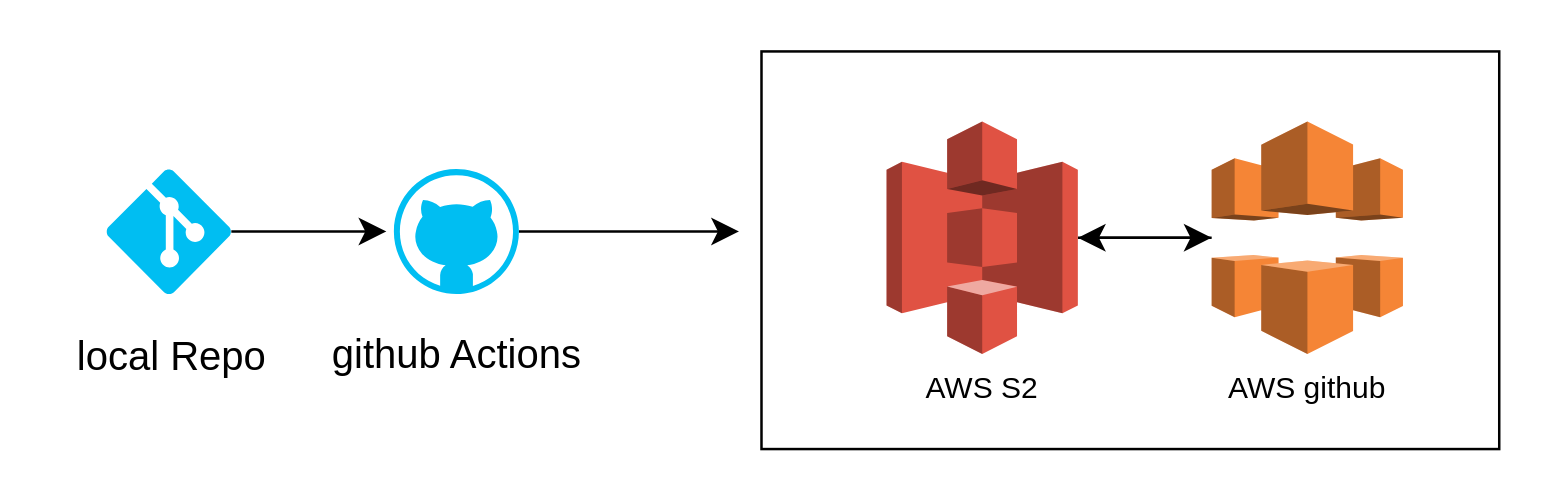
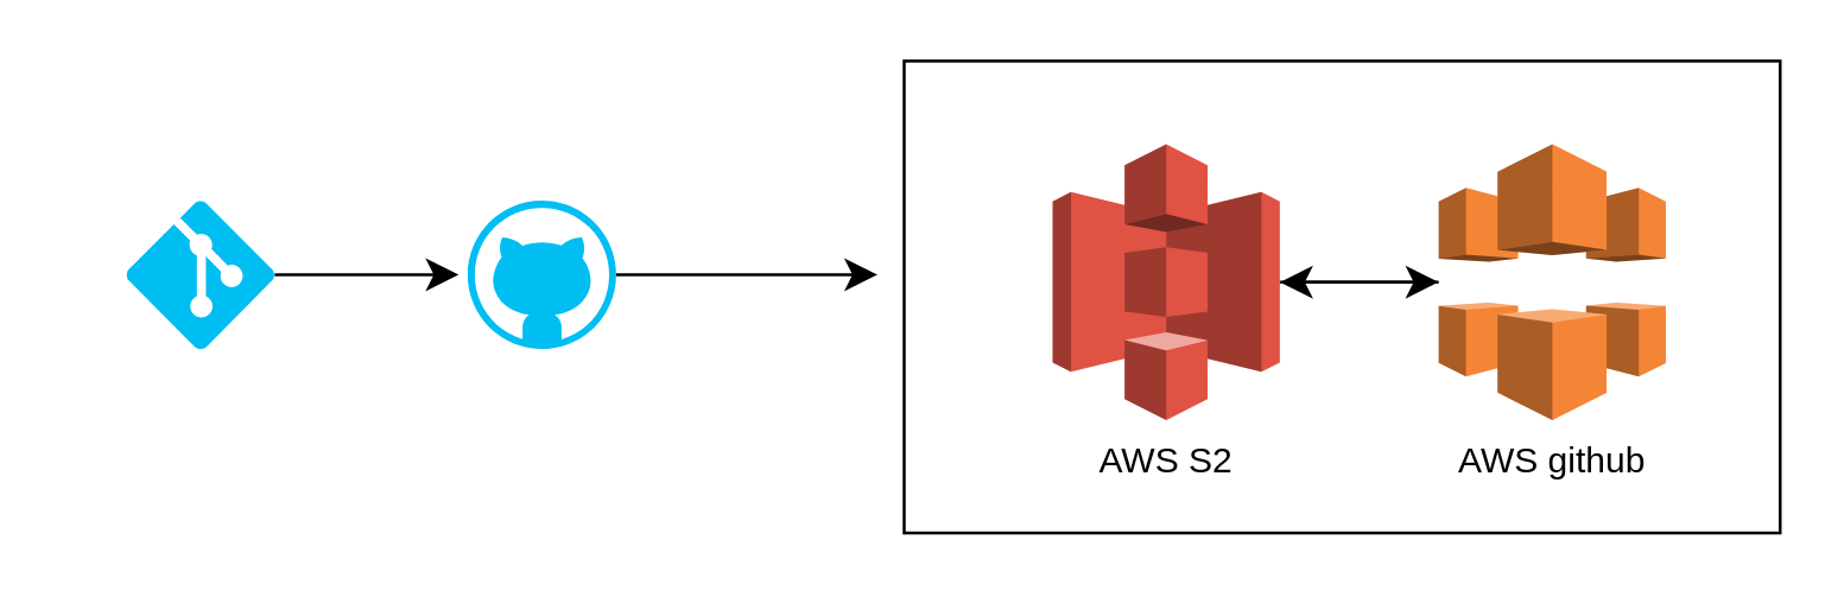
- <mxCell id="7" value="github Actions" style="text;html=1;align=center;verticalAlign=middle;resizable=0;points=[];autosize=1;strokeColor=none;fillColor=none;fontSize=16;" vertex="1" parent="1"><mxGeometry x="123" y="125" width="118" height="31" as="geometry" /></mxCell>
- <mxCell id="4" value="local Repo" style="text;html=1;align=center;verticalAlign=middle;resizable=0;points=[];autosize=1;strokeColor=none;fillColor=none;fontSize=16;" vertex="1" parent="1"><mxGeometry x="20.5" y="126.5" width="94" height="31" as="geometry" /></mxCell>
